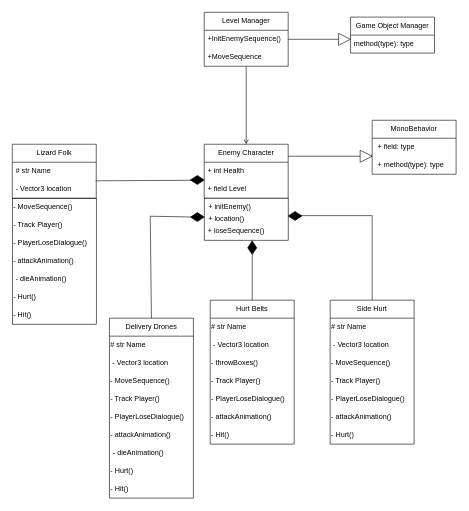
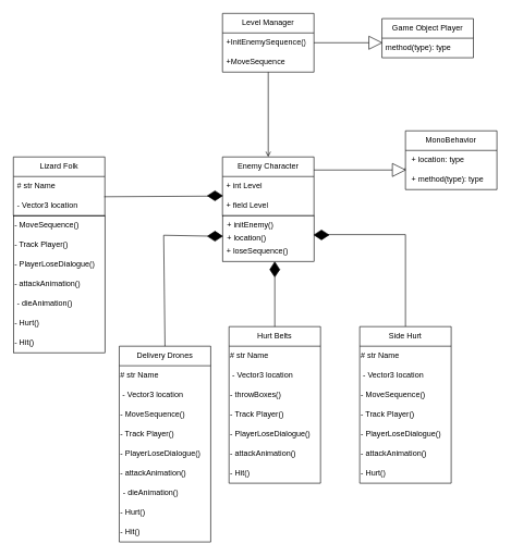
- <mxCell id="59" value="Game Object Manager" style="swimlane;fontStyle=0;childLayout=stackLayout;horizontal=1;startSize=30;horizontalStack=0;resizeParent=1;resizeParentMax=0;resizeLast=0;collapsible=1;marginBottom=0;whiteSpace=wrap;html=1;" parent="1" vertex="1"><mxGeometry x="584" y="28" width="140" height="60" as="geometry" /></mxCell>
+ <mxCell id="59" value="Game Object Player" style="swimlane;fontStyle=0;childLayout=stackLayout;horizontal=1;startSize=30;horizontalStack=0;resizeParent=1;resizeParentMax=0;resizeLast=0;collapsible=1;marginBottom=0;whiteSpace=wrap;html=1;" parent="1" vertex="1"><mxGeometry x="584" y="28" width="140" height="60" as="geometry" /></mxCell>
- <mxCell id="27" value="&amp;nbsp;+ field: type" style="text;strokeColor=none;fillColor=none;align=left;verticalAlign=middle;spacingLeft=4;spacingRight=4;overflow=hidden;points=[[0,0.5],[1,0.5]];portConstraint=eastwest;rotatable=0;whiteSpace=wrap;html=1;" parent="26" vertex="1"><mxGeometry y="30" width="140" height="30" as="geometry" /></mxCell>
+ <mxCell id="27" value="&amp;nbsp;+ location: type" style="text;strokeColor=none;fillColor=none;align=left;verticalAlign=middle;spacingLeft=4;spacingRight=4;overflow=hidden;points=[[0,0.5],[1,0.5]];portConstraint=eastwest;rotatable=0;whiteSpace=wrap;html=1;" parent="26" vertex="1"><mxGeometry y="30" width="140" height="30" as="geometry" /></mxCell>
- <mxCell id="8" value="+ int Health" style="text;strokeColor=none;fillColor=none;align=left;verticalAlign=middle;spacingLeft=4;spacingRight=4;overflow=hidden;points=[[0,0.5],[1,0.5]];portConstraint=eastwest;rotatable=0;whiteSpace=wrap;html=1;" parent="7" vertex="1"><mxGeometry y="30" width="140" height="30" as="geometry" /></mxCell>
+ <mxCell id="8" value="+ int Level" style="text;strokeColor=none;fillColor=none;align=left;verticalAlign=middle;spacingLeft=4;spacingRight=4;overflow=hidden;points=[[0,0.5],[1,0.5]];portConstraint=eastwest;rotatable=0;whiteSpace=wrap;html=1;" parent="7" vertex="1"><mxGeometry y="30" width="140" height="30" as="geometry" /></mxCell>
